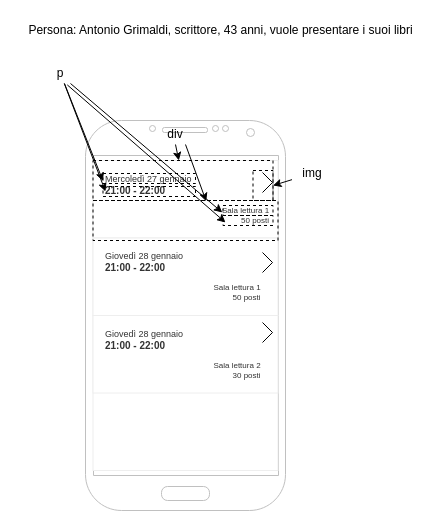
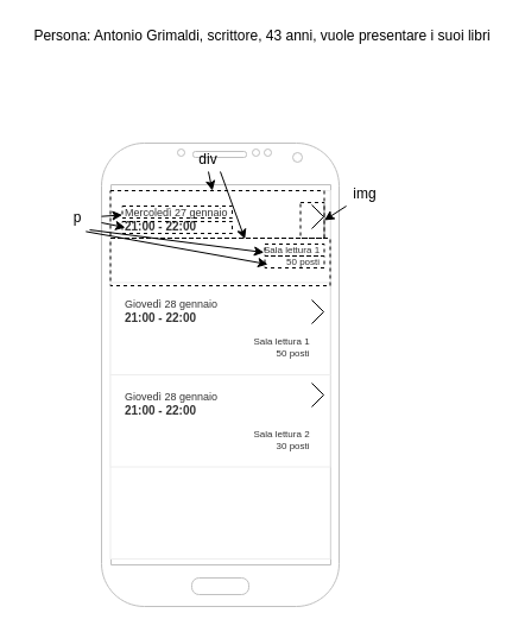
- <mxCell id="24" value="p" style="text;html=1;strokeColor=none;fillColor=none;align=center;verticalAlign=middle;whiteSpace=wrap;rounded=0;dashed=1;" vertex="1" parent="1"><mxGeometry x="40" y="63" width="40" height="20" as="geometry" /></mxCell>
+ <mxCell id="24" value="p" style="text;html=1;strokeColor=none;fillColor=none;align=center;verticalAlign=middle;whiteSpace=wrap;rounded=0;dashed=1;" vertex="1" parent="1"><mxGeometry x="45" y="173" width="40" height="20" as="geometry" /></mxCell>
- <mxCell id="29" value="img" style="text;html=1;strokeColor=none;fillColor=none;align=center;verticalAlign=middle;whiteSpace=wrap;rounded=0;dashed=1;" vertex="1" parent="1"><mxGeometry x="291.5" y="163" width="40" height="20" as="geometry" /></mxCell>
+ <mxCell id="29" value="img" style="text;html=1;strokeColor=none;fillColor=none;align=center;verticalAlign=middle;whiteSpace=wrap;rounded=0;dashed=1;" vertex="1" parent="1"><mxGeometry x="286.5" y="153" width="40" height="20" as="geometry" /></mxCell>
